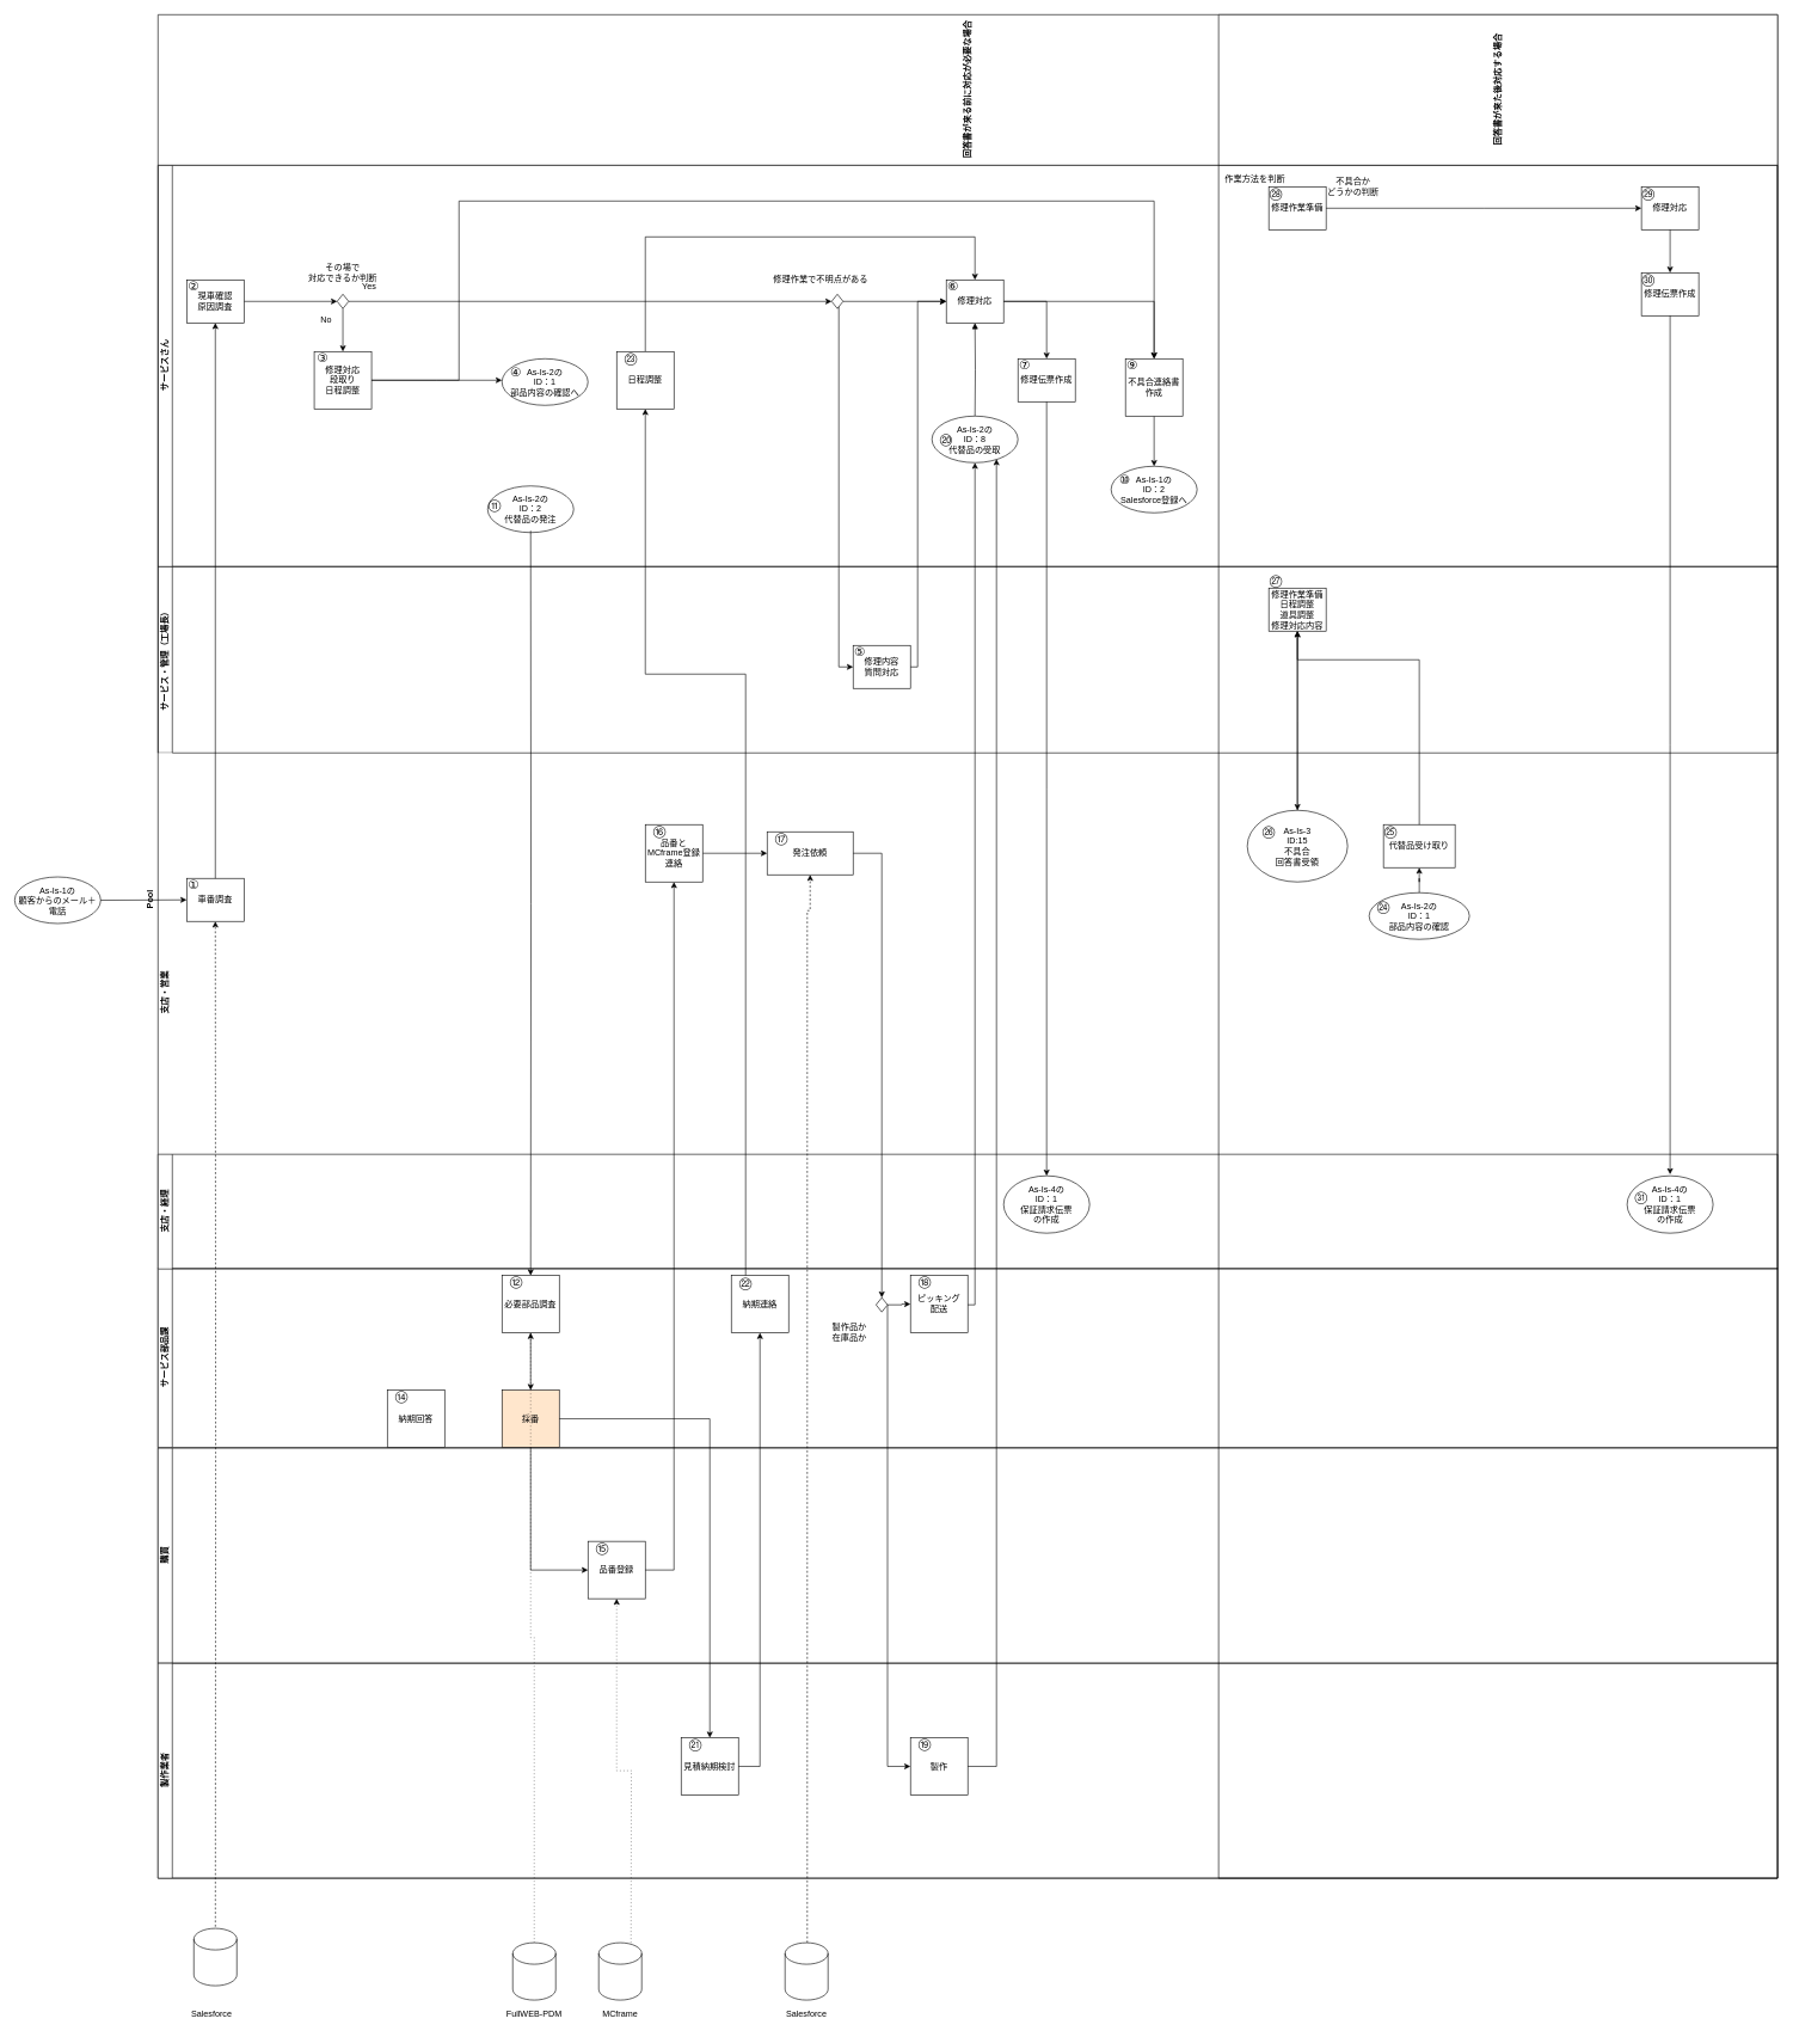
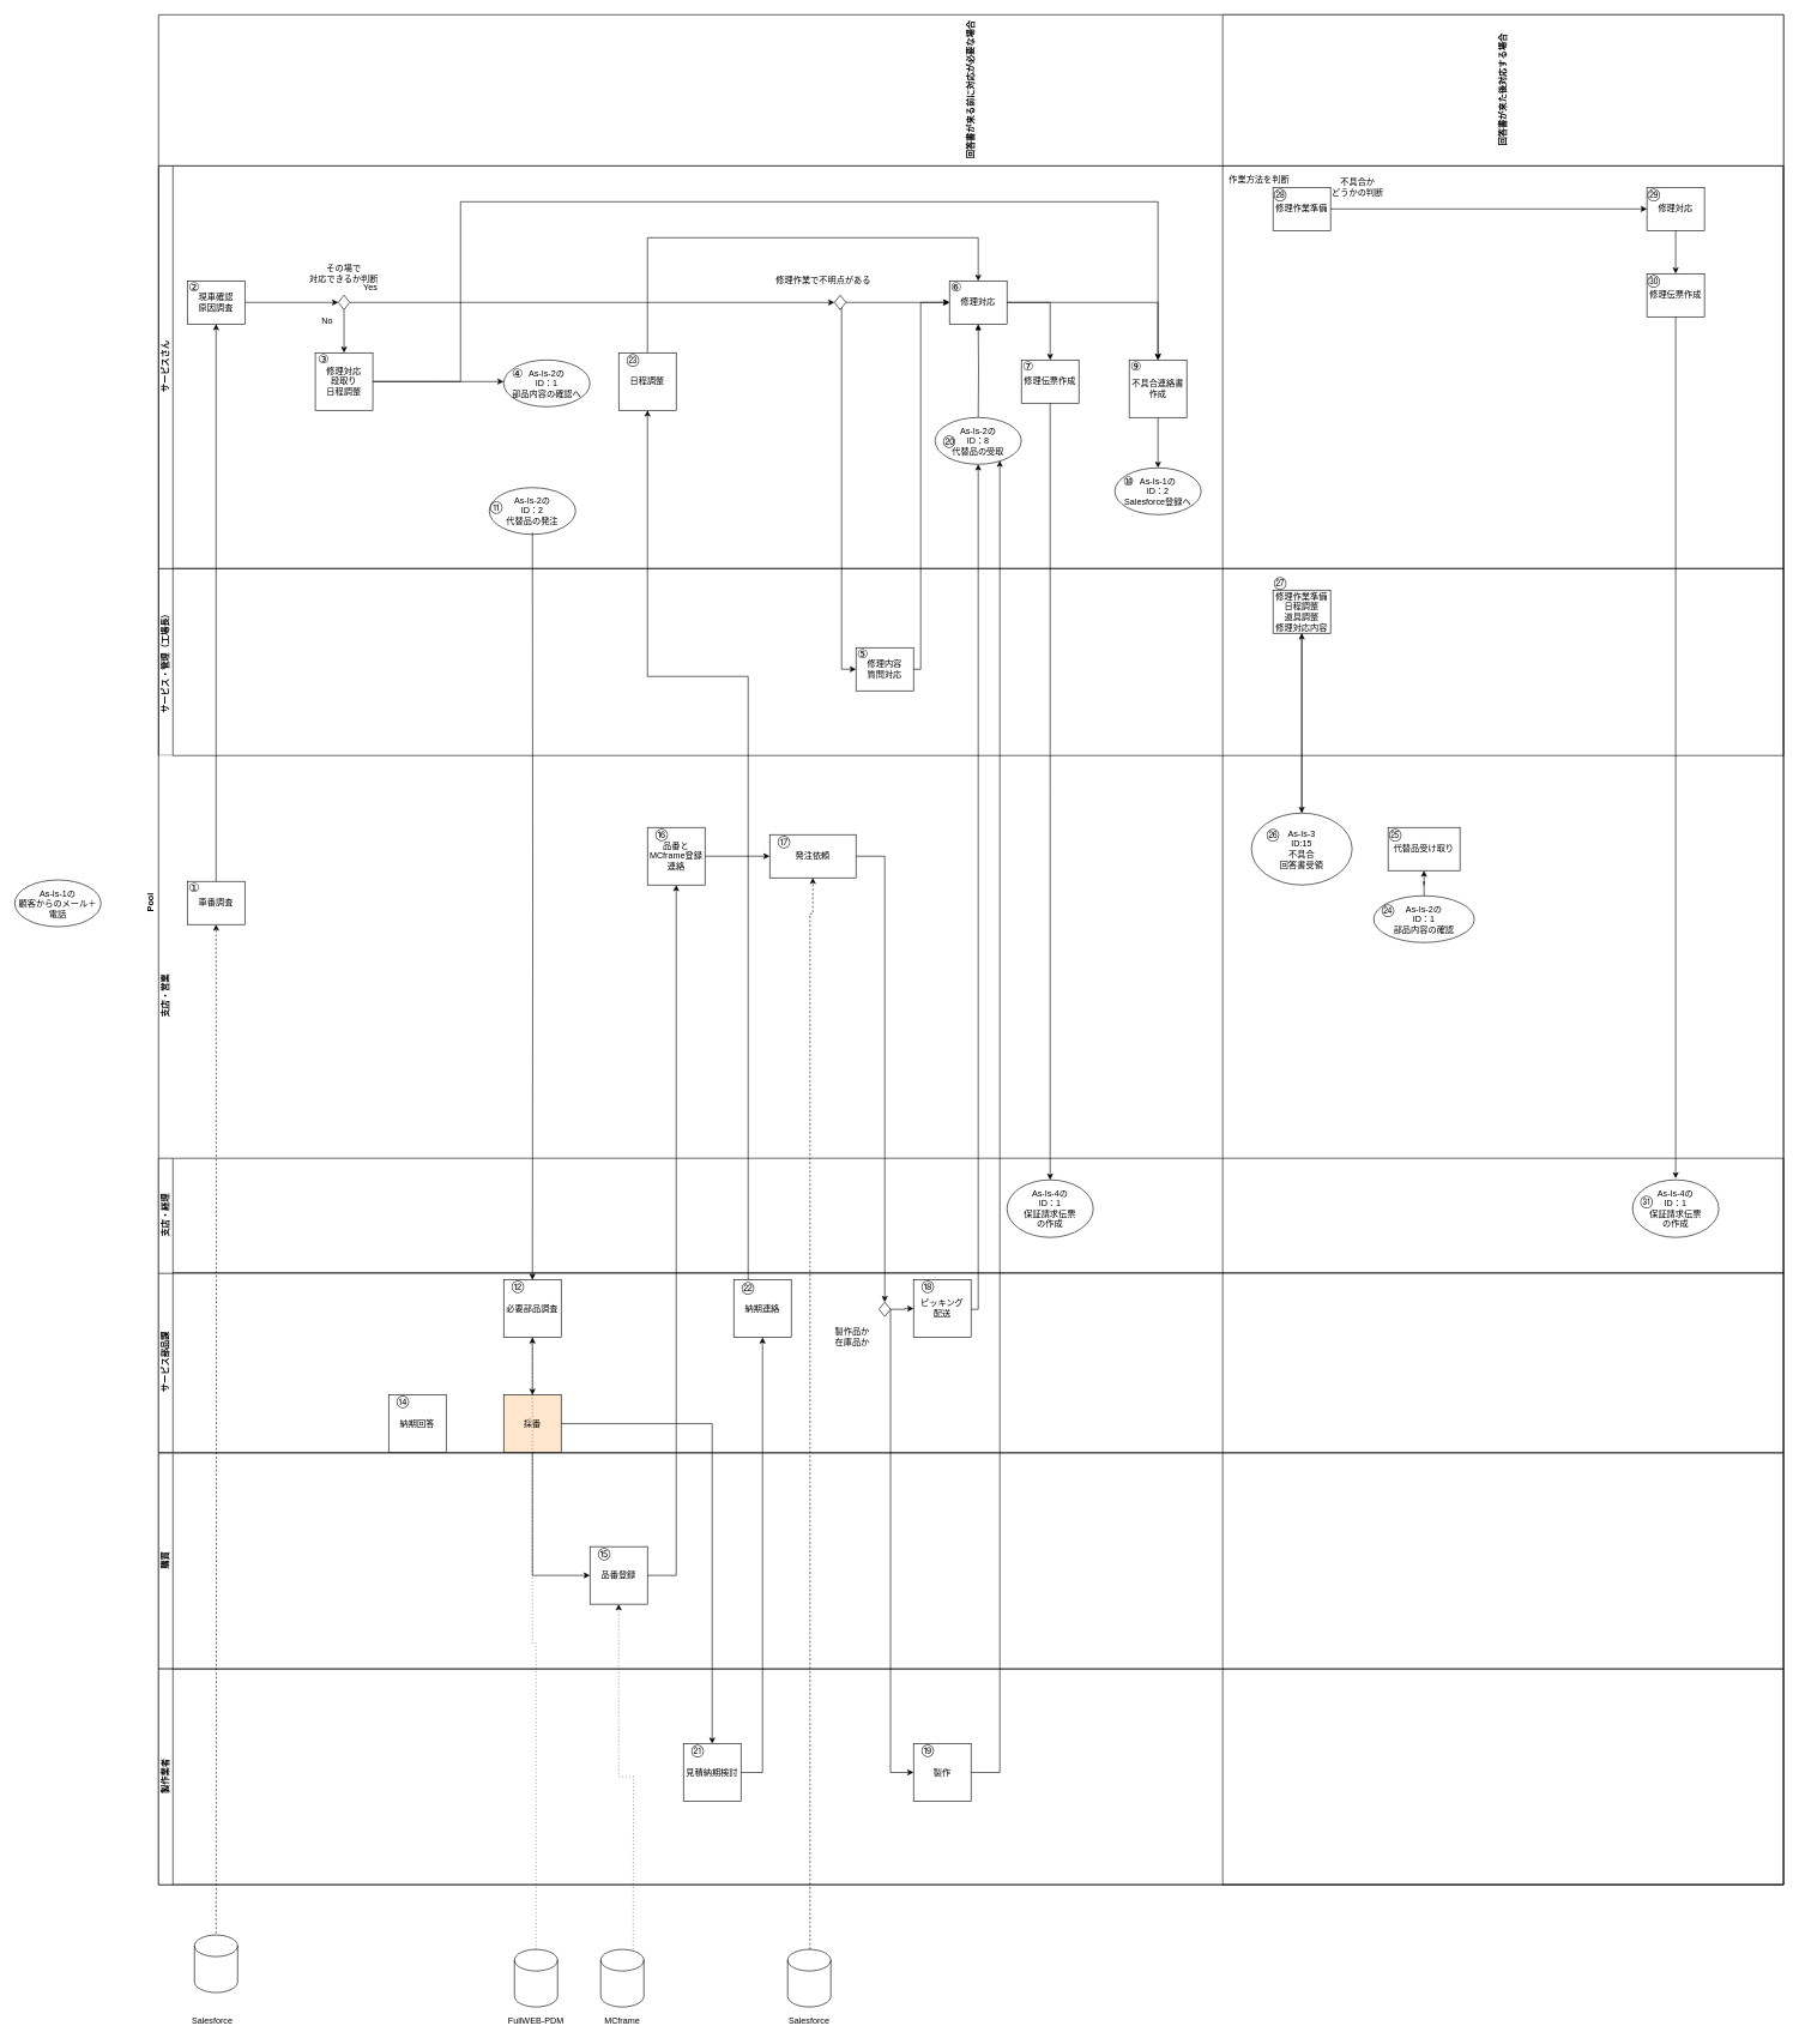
- <mxCell id="130" style="edgeStyle=orthogonalEdgeStyle;rounded=0;orthogonalLoop=1;jettySize=auto;html=1;entryX=0.5;entryY=1;entryDx=0;entryDy=0;" parent="1" source="22" target="88" edge="1"><mxGeometry relative="1" as="geometry"><Array as="points"><mxPoint x="1980" y="920" /><mxPoint x="1810" y="920" /></Array></mxGeometry></mxCell>
- <mxCell id="129" value="" style="endArrow=classic;html=1;exitX=1;exitY=0.5;exitDx=0;exitDy=0;entryX=0;entryY=0.5;entryDx=0;entryDy=0;" parent="1" source="128" target="8" edge="1"><mxGeometry width="50" height="50" relative="1" as="geometry"><mxPoint x="298.271" y="1383" as="sourcePoint" /><mxPoint x="1150" y="1300" as="targetPoint" /></mxGeometry></mxCell>
